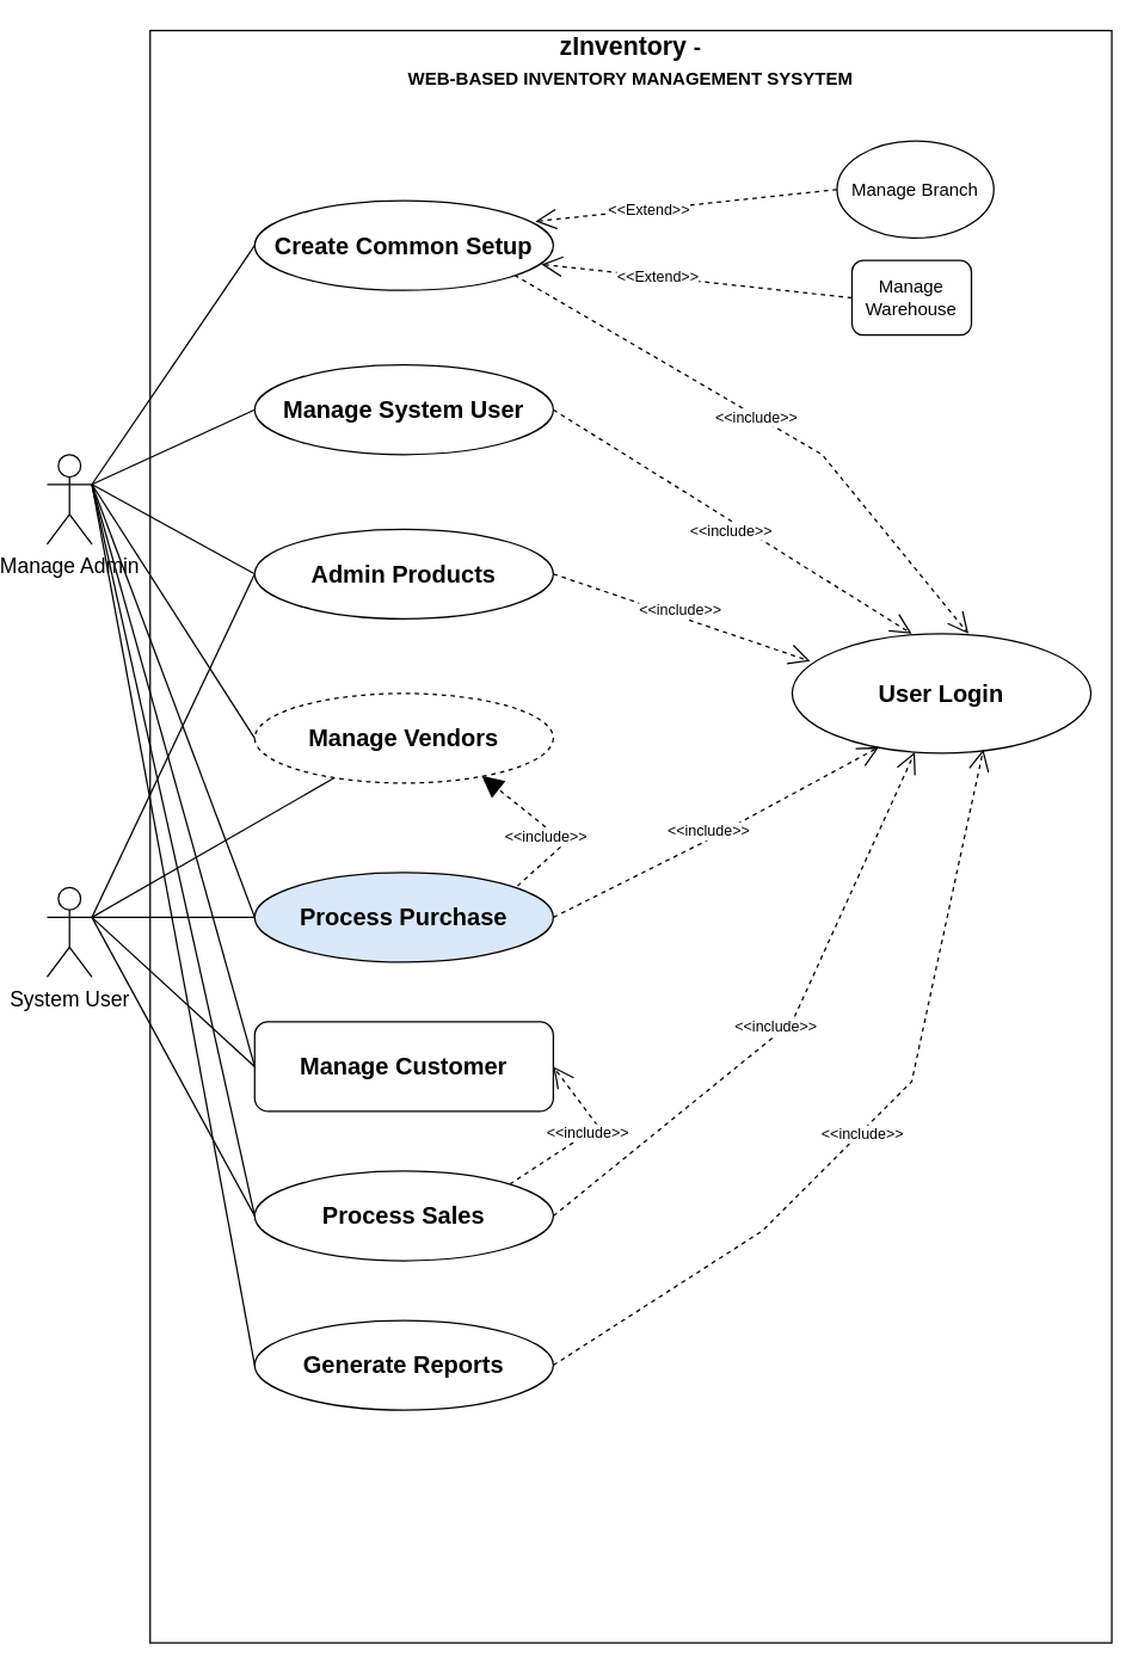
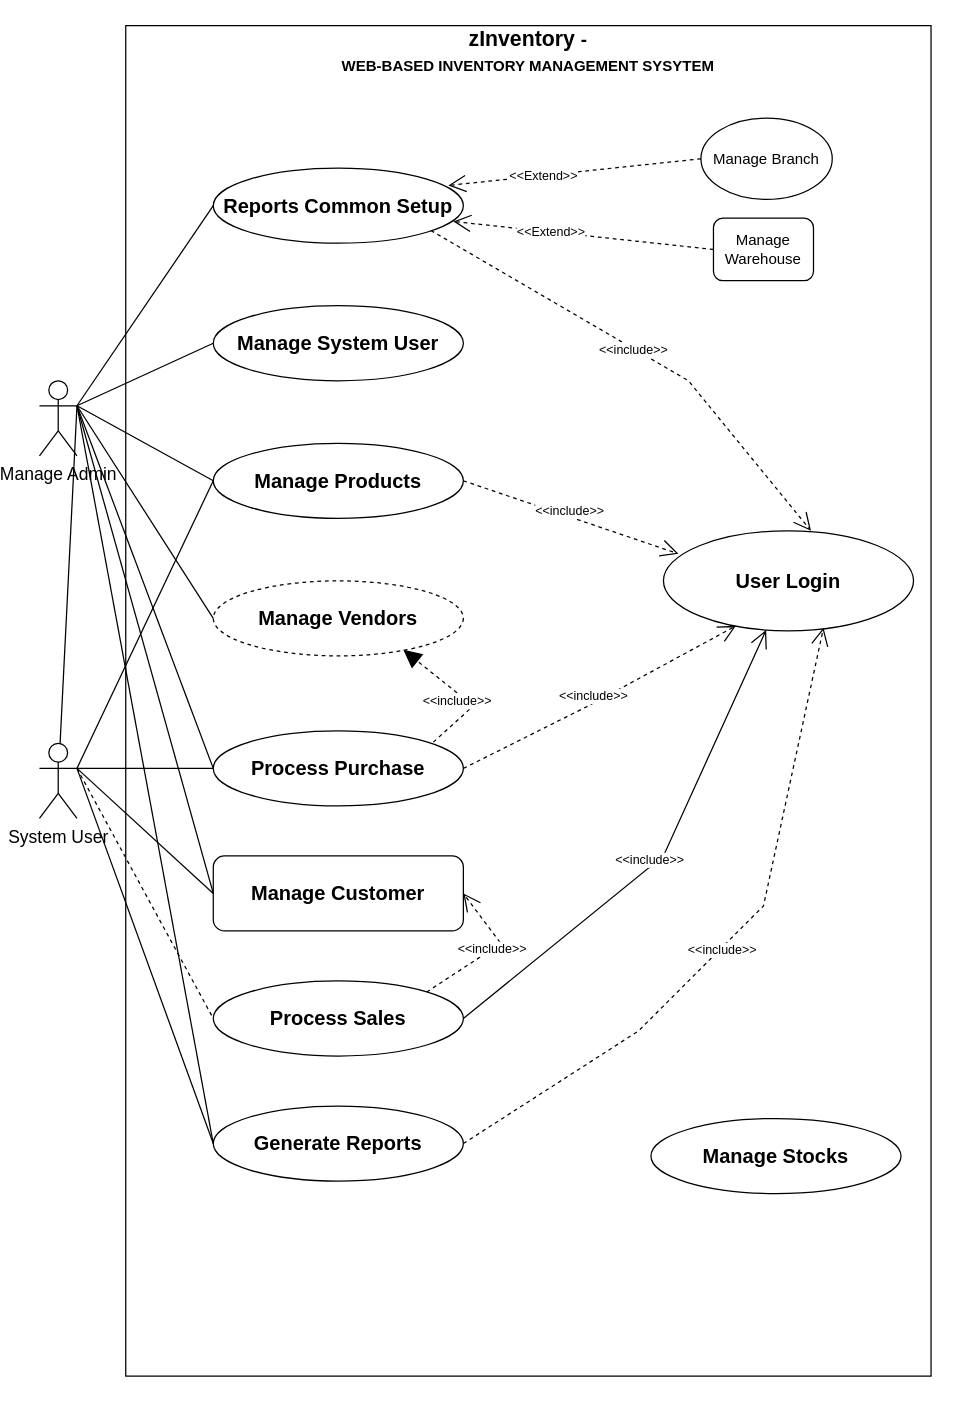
- <mxCell id="10" value="Create Common Setup" style="ellipse;whiteSpace=wrap;html=1;strokeWidth=1;fontSize=16;fontStyle=1;points=[[0,0,0,0,0],[0,0.5,0,0,0],[0,1,0,0,0],[0.5,0,0,0,0],[0.5,1,0,0,0],[0.73,0,0,0,0],[0.77,1,0,0,0],[0.84,0.1,0,0,0],[0.87,0.83,0,0,0],[0.94,0.23,0,0,0],[0.96,0.71,0,0,0],[1,0.5,0,0,0]];" parent="1" vertex="1"><mxGeometry x="159" y="134" width="200" height="60" as="geometry" /></mxCell>
+ <mxCell id="10" value="Reports Common Setup" style="ellipse;whiteSpace=wrap;html=1;strokeWidth=1;fontSize=16;fontStyle=1;points=[[0,0,0,0,0],[0,0.5,0,0,0],[0,1,0,0,0],[0.5,0,0,0,0],[0.5,1,0,0,0],[0.73,0,0,0,0],[0.77,1,0,0,0],[0.84,0.1,0,0,0],[0.87,0.83,0,0,0],[0.94,0.23,0,0,0],[0.96,0.71,0,0,0],[1,0.5,0,0,0]];" parent="1" vertex="1"><mxGeometry x="159" y="134" width="200" height="60" as="geometry" /></mxCell>
- <mxCell id="32" value="&amp;lt;&amp;lt;include&amp;gt;&amp;gt;" style="endArrow=open;endSize=12;dashed=1;html=1;rounded=0;exitX=1;exitY=0.5;exitDx=0;exitDy=0;entryX=0.4;entryY=0;entryDx=0;entryDy=0;fontStyle=0;fontSize=10;entryPerimeter=0;" parent="1" source="9" target="5" edge="1"><mxGeometry x="0.019" y="-6" width="160" relative="1" as="geometry"><mxPoint x="379" y="344" as="sourcePoint" /><mxPoint x="521" y="468" as="targetPoint" /><mxPoint as="offset" /><Array as="points" /></mxGeometry></mxCell>
- <mxCell id="6" value="Admin Products" style="ellipse;whiteSpace=wrap;html=1;strokeWidth=1;fontSize=16;fontStyle=1;points=[[0,0,0,0,0],[0,0.5,0,0,0],[0,1,0,0,0],[0.5,0,0,0,0],[0.5,1,0,0,0],[0.64,0,0,0,0],[0.64,0.97,0,0,0],[0.74,0.92,0,0,0],[0.76,0.06,0,0,0],[0.94,0.26,0,0,0],[0.95,0.73,0,0,0],[1,0,0,0,0],[1,0.5,0,0,0],[1,1,0,0,0]];" parent="1" vertex="1"><mxGeometry x="159" y="354" width="200" height="60" as="geometry" /></mxCell>
+ <mxCell id="6" value="Manage Products" style="ellipse;whiteSpace=wrap;html=1;strokeWidth=1;fontSize=16;fontStyle=1;points=[[0,0,0,0,0],[0,0.5,0,0,0],[0,1,0,0,0],[0.5,0,0,0,0],[0.5,1,0,0,0],[0.64,0,0,0,0],[0.64,0.97,0,0,0],[0.74,0.92,0,0,0],[0.76,0.06,0,0,0],[0.94,0.26,0,0,0],[0.95,0.73,0,0,0],[1,0,0,0,0],[1,0.5,0,0,0],[1,1,0,0,0]];" parent="1" vertex="1"><mxGeometry x="159" y="354" width="200" height="60" as="geometry" /></mxCell>
- <mxCell id="29" value="" style="endArrow=none;html=1;rounded=0;exitX=1;exitY=0.333;exitDx=0;exitDy=0;exitPerimeter=0;" parent="1" source="3" target="33" edge="1"><mxGeometry width="50" height="50" relative="1" as="geometry"><mxPoint x="59" y="574" as="sourcePoint" /><mxPoint x="179" y="554" as="targetPoint" /></mxGeometry></mxCell>
+ <mxCell id="29" value="" style="endArrow=none;html=1;rounded=0;exitX=1;exitY=0.333;exitDx=0;exitDy=0;exitPerimeter=0;entryX=0;entryY=0.5;entryDx=0;entryDy=0;" parent="1" source="3" target="24" edge="1"><mxGeometry width="50" height="50" relative="1" as="geometry"><mxPoint x="59" y="574" as="sourcePoint" /><mxPoint x="179" y="554" as="targetPoint" /></mxGeometry></mxCell>
- <mxCell id="17" value="&amp;lt;&amp;lt;include&amp;gt;&amp;gt;" style="endArrow=open;endSize=12;dashed=1;html=1;rounded=0;exitX=1;exitY=0.5;exitDx=0;exitDy=0;fontStyle=0;fontSize=10;" parent="1" source="8" target="5" edge="1"><mxGeometry x="-0.03" y="5" width="160" relative="1" as="geometry"><mxPoint x="389" y="304" as="sourcePoint" /><mxPoint x="449" y="234" as="targetPoint" /><mxPoint as="offset" /><Array as="points"><mxPoint x="519" y="684" /></Array></mxGeometry></mxCell>
+ <mxCell id="17" value="&amp;lt;&amp;lt;include&amp;gt;&amp;gt;" style="endArrow=open;endSize=12;dashed=0;html=1;rounded=0;exitX=1;exitY=0.5;exitDx=0;exitDy=0;fontStyle=0;fontSize=10;" parent="1" source="8" target="5" edge="1"><mxGeometry x="-0.03" y="5" width="160" relative="1" as="geometry"><mxPoint x="389" y="304" as="sourcePoint" /><mxPoint x="449" y="234" as="targetPoint" /><mxPoint as="offset" /><Array as="points"><mxPoint x="519" y="684" /></Array></mxGeometry></mxCell>
- <mxCell id="16" value="" style="endArrow=none;html=1;rounded=0;exitX=1;exitY=0.333;exitDx=0;exitDy=0;exitPerimeter=0;entryX=0;entryY=0.5;entryDx=0;entryDy=0;" parent="1" source="2" target="8" edge="1"><mxGeometry width="50" height="50" relative="1" as="geometry"><mxPoint x="69" y="209" as="sourcePoint" /><mxPoint x="189" y="304" as="targetPoint" /></mxGeometry></mxCell>
+ <mxCell id="16" value="" style="endArrow=none;html=1;rounded=0;exitX=1;exitY=0.333;exitDx=0;exitDy=0;exitPerimeter=0;" parent="1" source="2" target="3" edge="1"><mxGeometry width="50" height="50" relative="1" as="geometry"><mxPoint x="69" y="209" as="sourcePoint" /><mxPoint x="189" y="304" as="targetPoint" /></mxGeometry></mxCell>
- <mxCell id="7" value="Process Purchase" style="ellipse;whiteSpace=wrap;html=1;strokeWidth=1;fontSize=16;fontStyle=1;points=[[0,0,0,0,0],[0,0.5,0,0,0],[0,1,0,0,0],[0.5,0,0,0,0],[0.5,1,0,0,0],[0.62,0.99,0,0,0],[0.63,0,0,0,0],[0.75,0.93,0,0,0],[0.77,0.05,0,0,0],[0.85,0.9,0,0,0],[0.88,0.15,0,0,0],[0.94,0.75,0,0,0],[0.95,0.25,0,0,0],[1,0.5,0,0,0]];fillColor=#dae8fc;" parent="1" vertex="1"><mxGeometry x="159" y="584" width="200" height="60" as="geometry" /></mxCell>
+ <mxCell id="7" value="Process Purchase" style="ellipse;whiteSpace=wrap;html=1;strokeWidth=1;fontSize=16;fontStyle=1;points=[[0,0,0,0,0],[0,0.5,0,0,0],[0,1,0,0,0],[0.5,0,0,0,0],[0.5,1,0,0,0],[0.62,0.99,0,0,0],[0.63,0,0,0,0],[0.75,0.93,0,0,0],[0.77,0.05,0,0,0],[0.85,0.9,0,0,0],[0.88,0.15,0,0,0],[0.94,0.75,0,0,0],[0.95,0.25,0,0,0],[1,0.5,0,0,0]];" parent="1" vertex="1"><mxGeometry x="159" y="584" width="200" height="60" as="geometry" /></mxCell>
- <mxCell id="28" value="" style="endArrow=none;html=1;rounded=0;exitX=1;exitY=0.333;exitDx=0;exitDy=0;exitPerimeter=0;entryX=0;entryY=0.5;entryDx=0;entryDy=0;" parent="1" source="3" target="8" edge="1"><mxGeometry width="50" height="50" relative="1" as="geometry"><mxPoint x="59" y="574" as="sourcePoint" /><mxPoint x="179" y="454" as="targetPoint" /></mxGeometry></mxCell>
+ <mxCell id="28" value="" style="endArrow=none;html=1;rounded=0;exitX=1;exitY=0.333;exitDx=0;exitDy=0;exitPerimeter=0;entryX=0;entryY=0.5;entryDx=0;entryDy=0;dashed=1;" parent="1" source="3" target="8" edge="1"><mxGeometry width="50" height="50" relative="1" as="geometry"><mxPoint x="59" y="574" as="sourcePoint" /><mxPoint x="179" y="454" as="targetPoint" /></mxGeometry></mxCell>
+ <mxCell id="31" value="Manage Stocks" style="ellipse;whiteSpace=wrap;html=1;strokeWidth=1;fontSize=16;fontStyle=1" parent="1" vertex="1"><mxGeometry x="509" y="894" width="200" height="60" as="geometry" /></mxCell>
